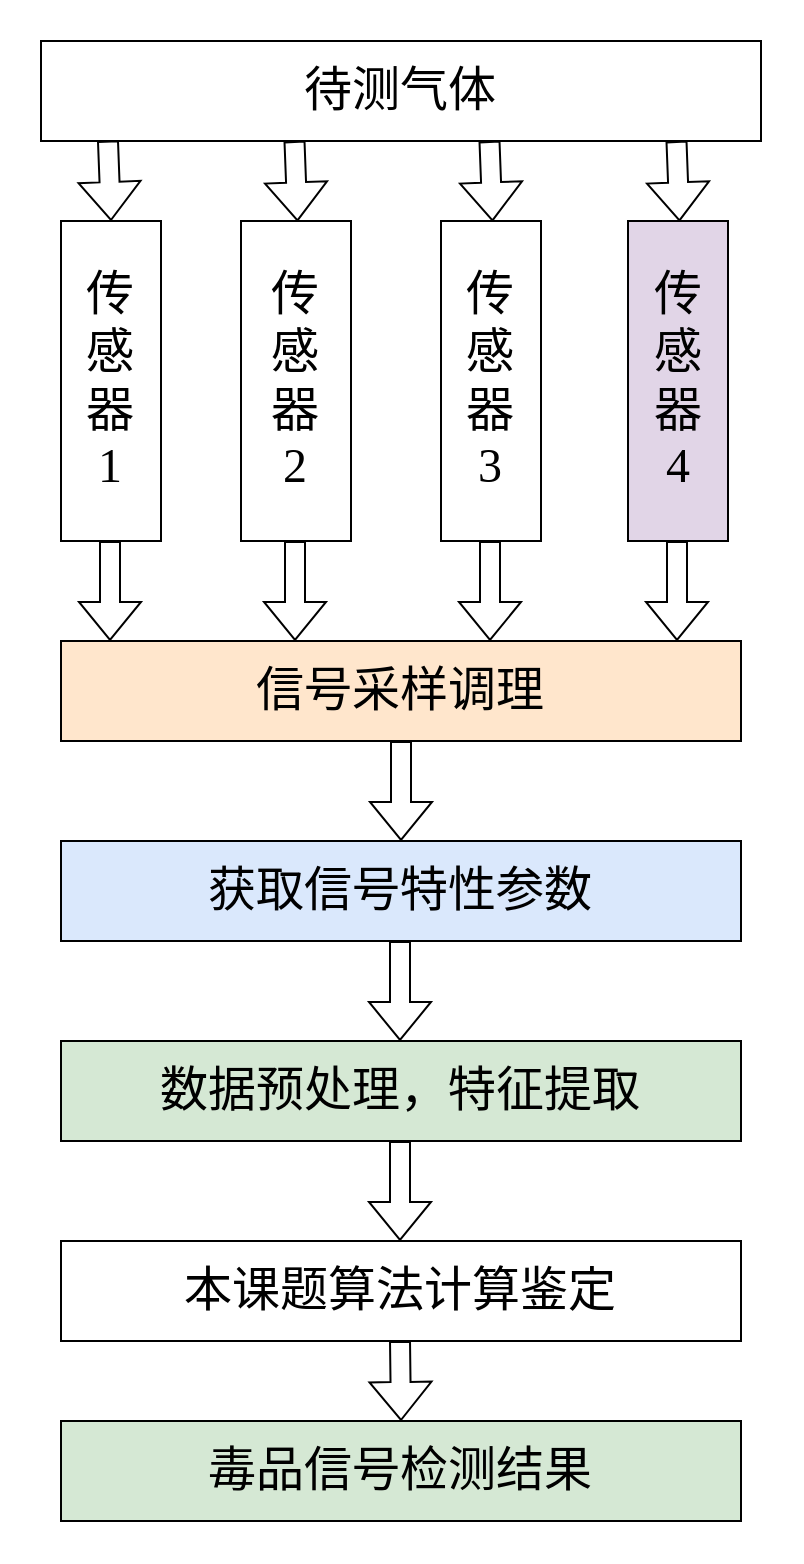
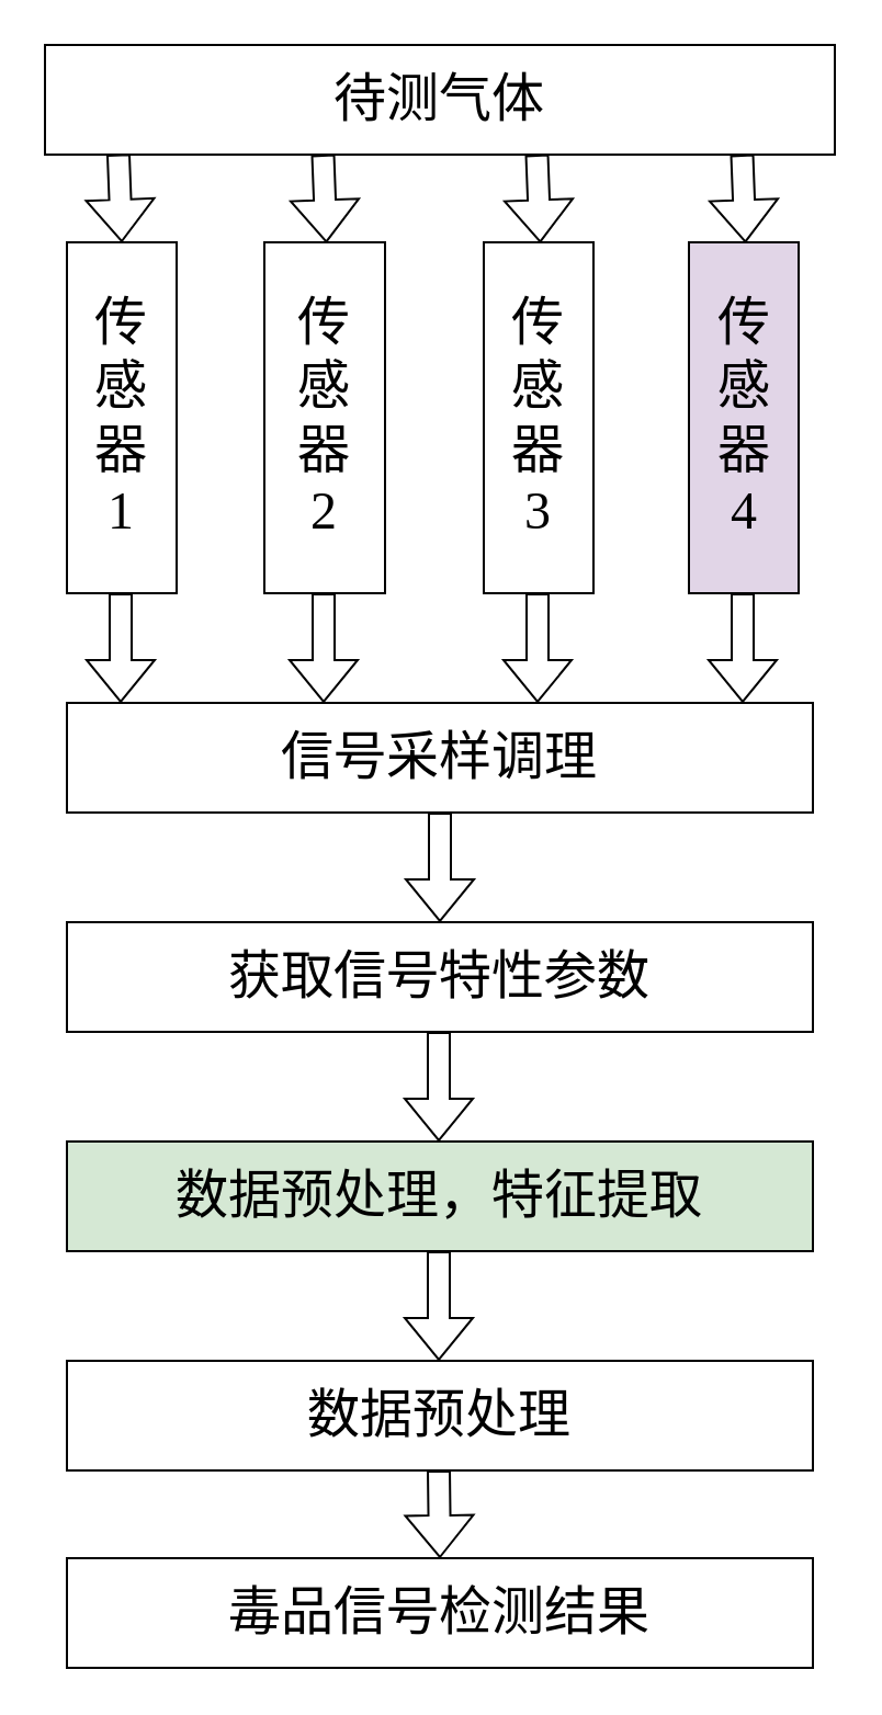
- <mxCell id="11" value="&lt;font face=&quot;宋体&quot;&gt;信号采样调理&lt;/font&gt;" style="rounded=0;whiteSpace=wrap;html=1;fontSize=24;fillColor=#ffe6cc;" vertex="1" parent="1"><mxGeometry x="30" y="320" width="340" height="50" as="geometry" /></mxCell>
+ <mxCell id="11" value="&lt;font face=&quot;宋体&quot;&gt;信号采样调理&lt;/font&gt;" style="rounded=0;whiteSpace=wrap;html=1;fontSize=24;" vertex="1" parent="1"><mxGeometry x="30" y="320" width="340" height="50" as="geometry" /></mxCell>
- <mxCell id="16" value="&lt;font face=&quot;宋体&quot;&gt;获取信号特性参数&lt;/font&gt;" style="rounded=0;whiteSpace=wrap;html=1;fontSize=24;fillColor=#dae8fc;" vertex="1" parent="1"><mxGeometry x="30" y="420" width="340" height="50" as="geometry" /></mxCell>
+ <mxCell id="16" value="&lt;font face=&quot;宋体&quot;&gt;获取信号特性参数&lt;/font&gt;" style="rounded=0;whiteSpace=wrap;html=1;fontSize=24;" vertex="1" parent="1"><mxGeometry x="30" y="420" width="340" height="50" as="geometry" /></mxCell>
- <mxCell id="18" value="&lt;font face=&quot;宋体&quot;&gt;本课题算法计算鉴定&lt;/font&gt;" style="rounded=0;whiteSpace=wrap;html=1;fontSize=24;" vertex="1" parent="1"><mxGeometry x="30" y="620" width="340" height="50" as="geometry" /></mxCell>
+ <mxCell id="18" value="&lt;font face=&quot;宋体&quot;&gt;数据预处理&lt;/font&gt;" style="rounded=0;whiteSpace=wrap;html=1;fontSize=24;" vertex="1" parent="1"><mxGeometry x="30" y="620" width="340" height="50" as="geometry" /></mxCell>
- <mxCell id="19" value="&lt;font face=&quot;宋体&quot;&gt;毒品信号检测结果&lt;/font&gt;" style="rounded=0;whiteSpace=wrap;html=1;fontSize=24;fillColor=#d5e8d4;" vertex="1" parent="1"><mxGeometry x="30" y="710" width="340" height="50" as="geometry" /></mxCell>
+ <mxCell id="19" value="&lt;font face=&quot;宋体&quot;&gt;毒品信号检测结果&lt;/font&gt;" style="rounded=0;whiteSpace=wrap;html=1;fontSize=24;" vertex="1" parent="1"><mxGeometry x="30" y="710" width="340" height="50" as="geometry" /></mxCell>
